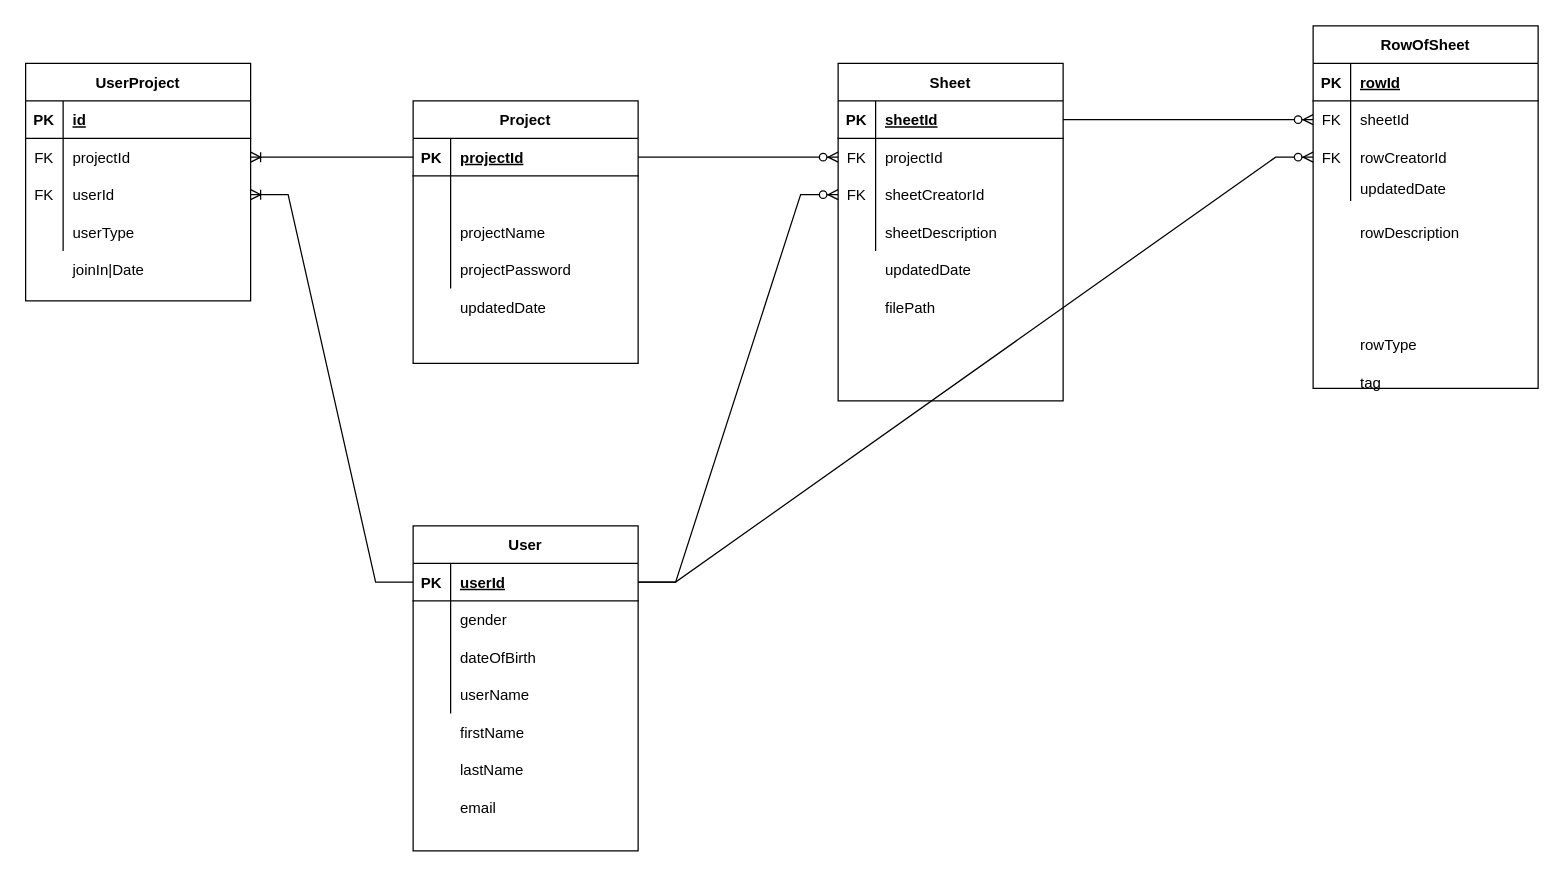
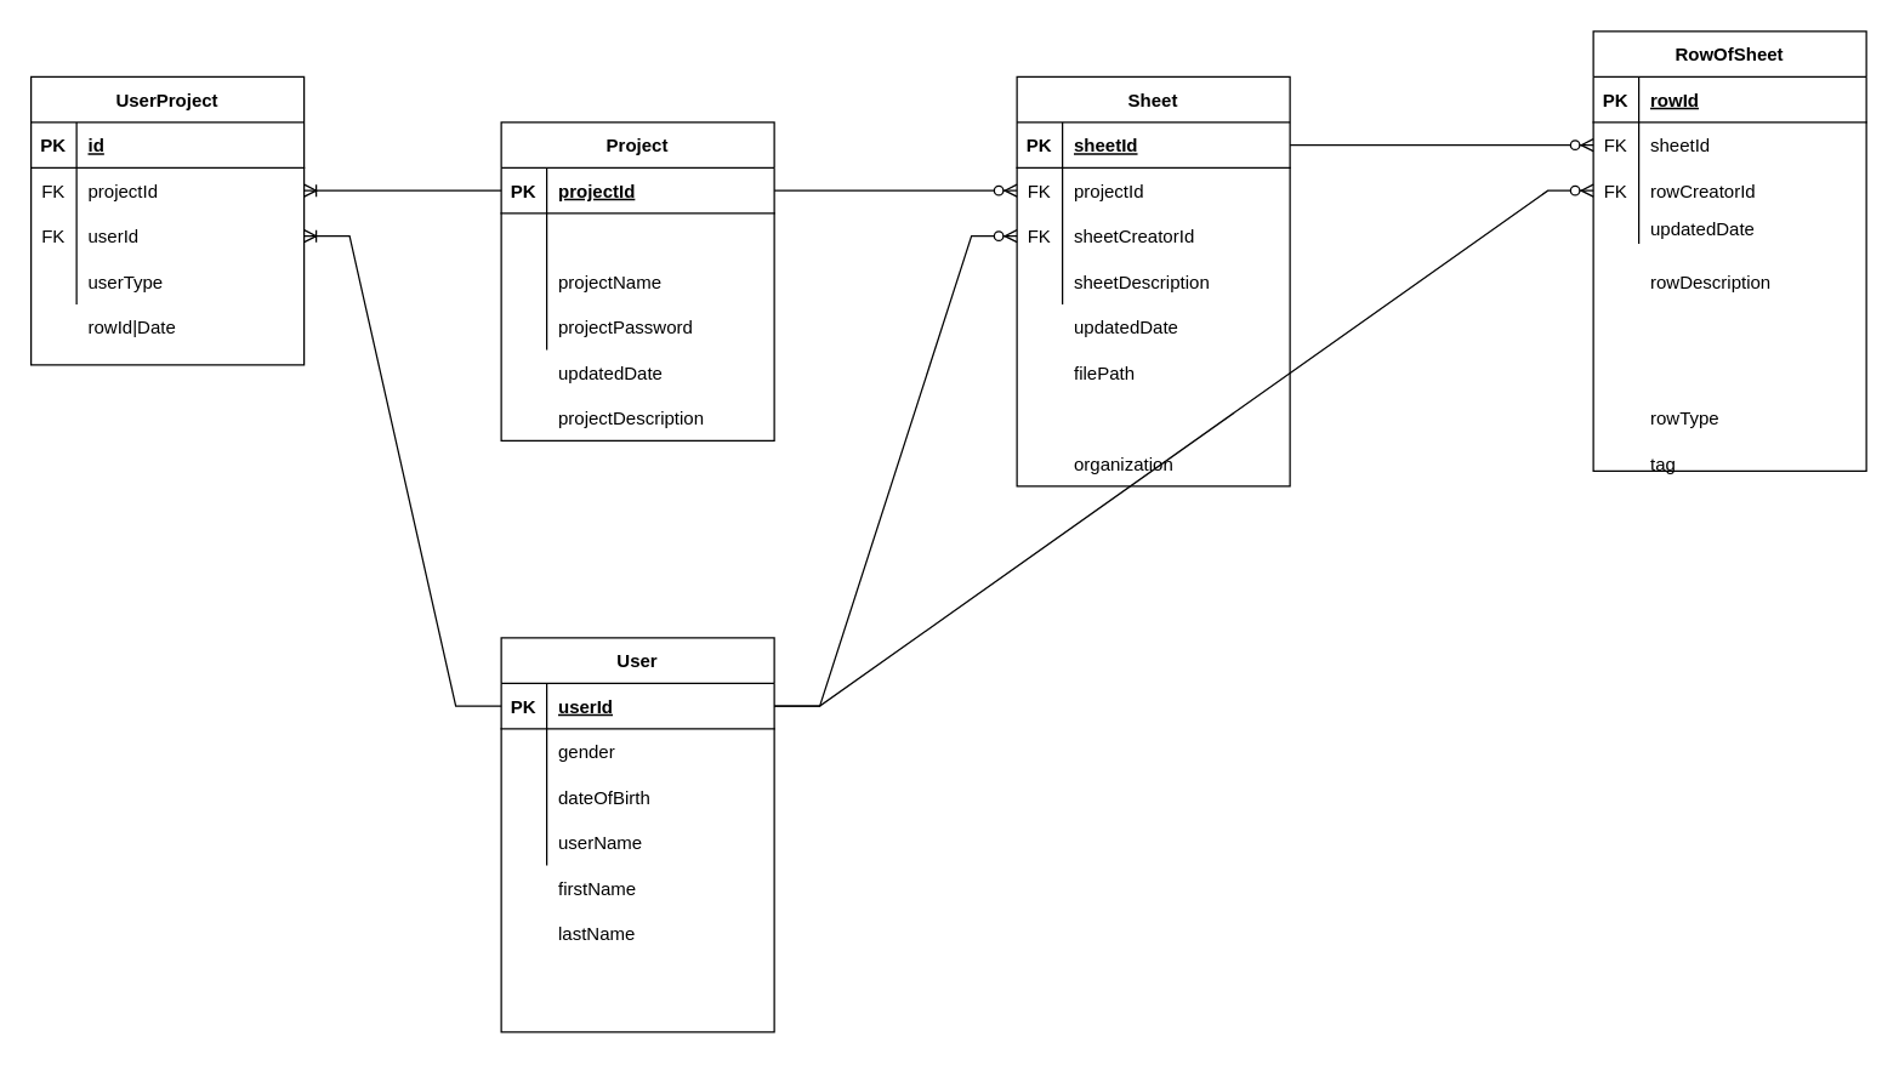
- <mxCell id="80" value="joinIn|Date" style="shape=partialRectangle;connectable=0;fillColor=none;top=0;left=0;bottom=0;right=0;align=left;spacingLeft=6;overflow=hidden;" parent="1" vertex="1"><mxGeometry x="50" y="200" width="150" height="30" as="geometry"><mxRectangle width="150" height="30" as="alternateBounds" /></mxGeometry></mxCell>
+ <mxCell id="80" value="rowId|Date" style="shape=partialRectangle;connectable=0;fillColor=none;top=0;left=0;bottom=0;right=0;align=left;spacingLeft=6;overflow=hidden;" parent="1" vertex="1"><mxGeometry x="50" y="200" width="150" height="30" as="geometry"><mxRectangle width="150" height="30" as="alternateBounds" /></mxGeometry></mxCell>
+ <mxCell id="28" value="projectDescription" style="shape=partialRectangle;connectable=0;fillColor=none;top=0;left=0;bottom=0;right=0;align=left;spacingLeft=6;overflow=hidden;" parent="1" vertex="1"><mxGeometry x="360" y="260" width="150" height="30" as="geometry"><mxRectangle width="150" height="30" as="alternateBounds" /></mxGeometry></mxCell>
+ <mxCell id="63" value="organization" style="shape=partialRectangle;connectable=0;fillColor=none;top=0;left=0;bottom=0;right=0;align=left;spacingLeft=6;overflow=hidden;" parent="1" vertex="1"><mxGeometry x="700" y="290" width="150" height="30" as="geometry"><mxRectangle width="150" height="30" as="alternateBounds" /></mxGeometry></mxCell>
- <mxCell id="83" value="email" style="shape=partialRectangle;connectable=0;fillColor=none;top=0;left=0;bottom=0;right=0;align=left;spacingLeft=6;overflow=hidden;" parent="1" vertex="1"><mxGeometry x="360" y="630" width="150" height="30" as="geometry"><mxRectangle width="150" height="30" as="alternateBounds" /></mxGeometry></mxCell>
